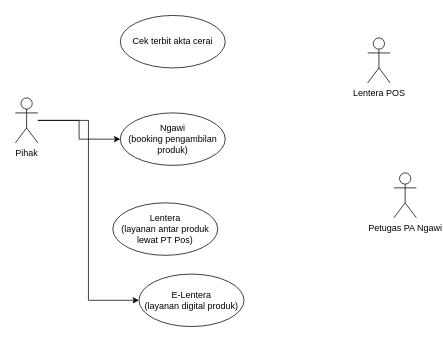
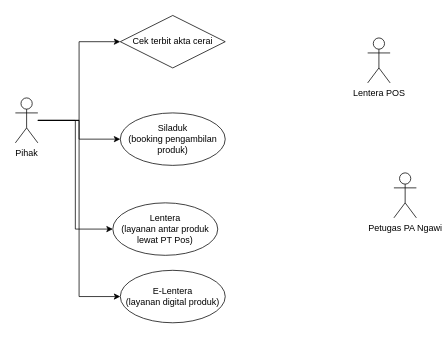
+ <mxCell id="2" style="edgeStyle=orthogonalEdgeStyle;rounded=0;orthogonalLoop=1;jettySize=auto;html=1;entryX=0;entryY=0.5;entryDx=0;entryDy=0;" edge="1" parent="1" source="6" target="9"><mxGeometry relative="1" as="geometry" /></mxCell>
- <mxCell id="9" value="Cek terbit akta cerai" style="ellipse;whiteSpace=wrap;html=1;" vertex="1" parent="1"><mxGeometry x="160" y="20" width="140" height="70" as="geometry" /></mxCell>
+ <mxCell id="9" value="Cek terbit akta cerai" style="rhombus;whiteSpace=wrap;html=1;" vertex="1" parent="1"><mxGeometry x="160" y="20" width="140" height="70" as="geometry" /></mxCell>
- <mxCell id="10" value="Ngawi&lt;br&gt;(booking pengambilan produk)" style="ellipse;whiteSpace=wrap;html=1;" vertex="1" parent="1"><mxGeometry x="160" y="150" width="140" height="70" as="geometry" /></mxCell>
+ <mxCell id="10" value="Siladuk&lt;br&gt;(booking pengambilan produk)" style="ellipse;whiteSpace=wrap;html=1;" vertex="1" parent="1"><mxGeometry x="160" y="150" width="140" height="70" as="geometry" /></mxCell>
+ <mxCell id="4" style="edgeStyle=orthogonalEdgeStyle;rounded=0;orthogonalLoop=1;jettySize=auto;html=1;entryX=0;entryY=0.5;entryDx=0;entryDy=0;" edge="1" parent="1" source="6" target="11"><mxGeometry relative="1" as="geometry"><Array as="points"><mxPoint x="100" y="160" /><mxPoint x="100" y="305" /></Array></mxGeometry></mxCell>
- <mxCell id="12" value="E-Lentera&lt;br&gt;(layanan digital produk)" style="ellipse;whiteSpace=wrap;html=1;" vertex="1" parent="1"><mxGeometry x="185" y="365" width="140" height="70" as="geometry" /></mxCell>
+ <mxCell id="12" value="E-Lentera&lt;br&gt;(layanan digital produk)" style="ellipse;whiteSpace=wrap;html=1;" vertex="1" parent="1"><mxGeometry x="160" y="360" width="140" height="70" as="geometry" /></mxCell>
